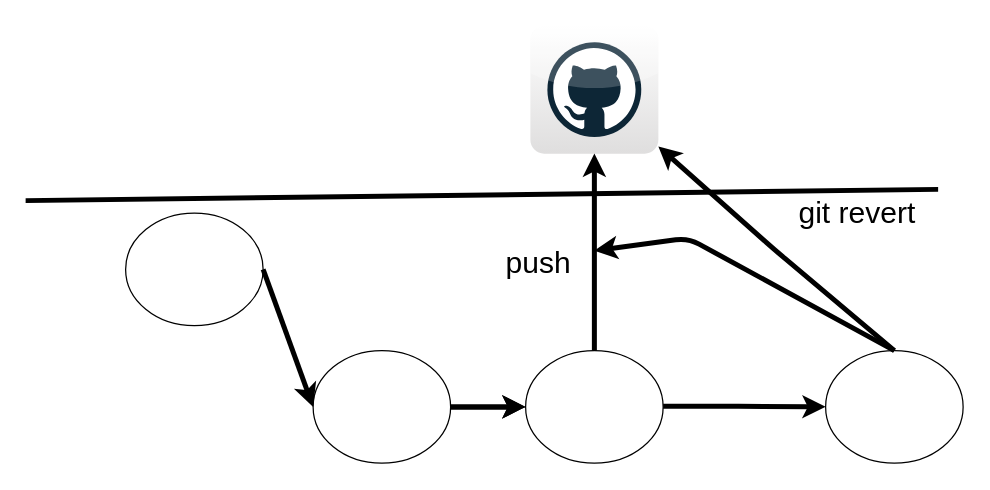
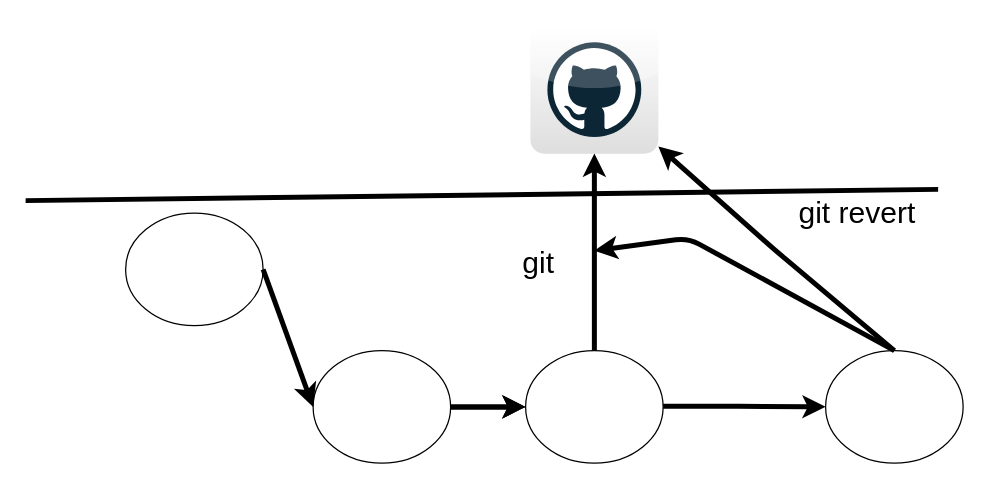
- <mxCell id="12" value="&lt;span style=&quot;font-size: 24px&quot;&gt;push&lt;br&gt;&lt;/span&gt;" style="text;html=1;resizable=0;autosize=1;align=center;verticalAlign=middle;points=[];fillColor=none;strokeColor=none;rounded=0;" vertex="1" parent="1"><mxGeometry x="395" y="200" width="70" height="20" as="geometry" /></mxCell>
+ <mxCell id="12" value="&lt;span style=&quot;font-size: 24px&quot;&gt;git&lt;br&gt;&lt;/span&gt;" style="text;html=1;resizable=0;autosize=1;align=center;verticalAlign=middle;points=[];fillColor=none;strokeColor=none;rounded=0;" vertex="1" parent="1"><mxGeometry x="395" y="200" width="70" height="20" as="geometry" /></mxCell>
